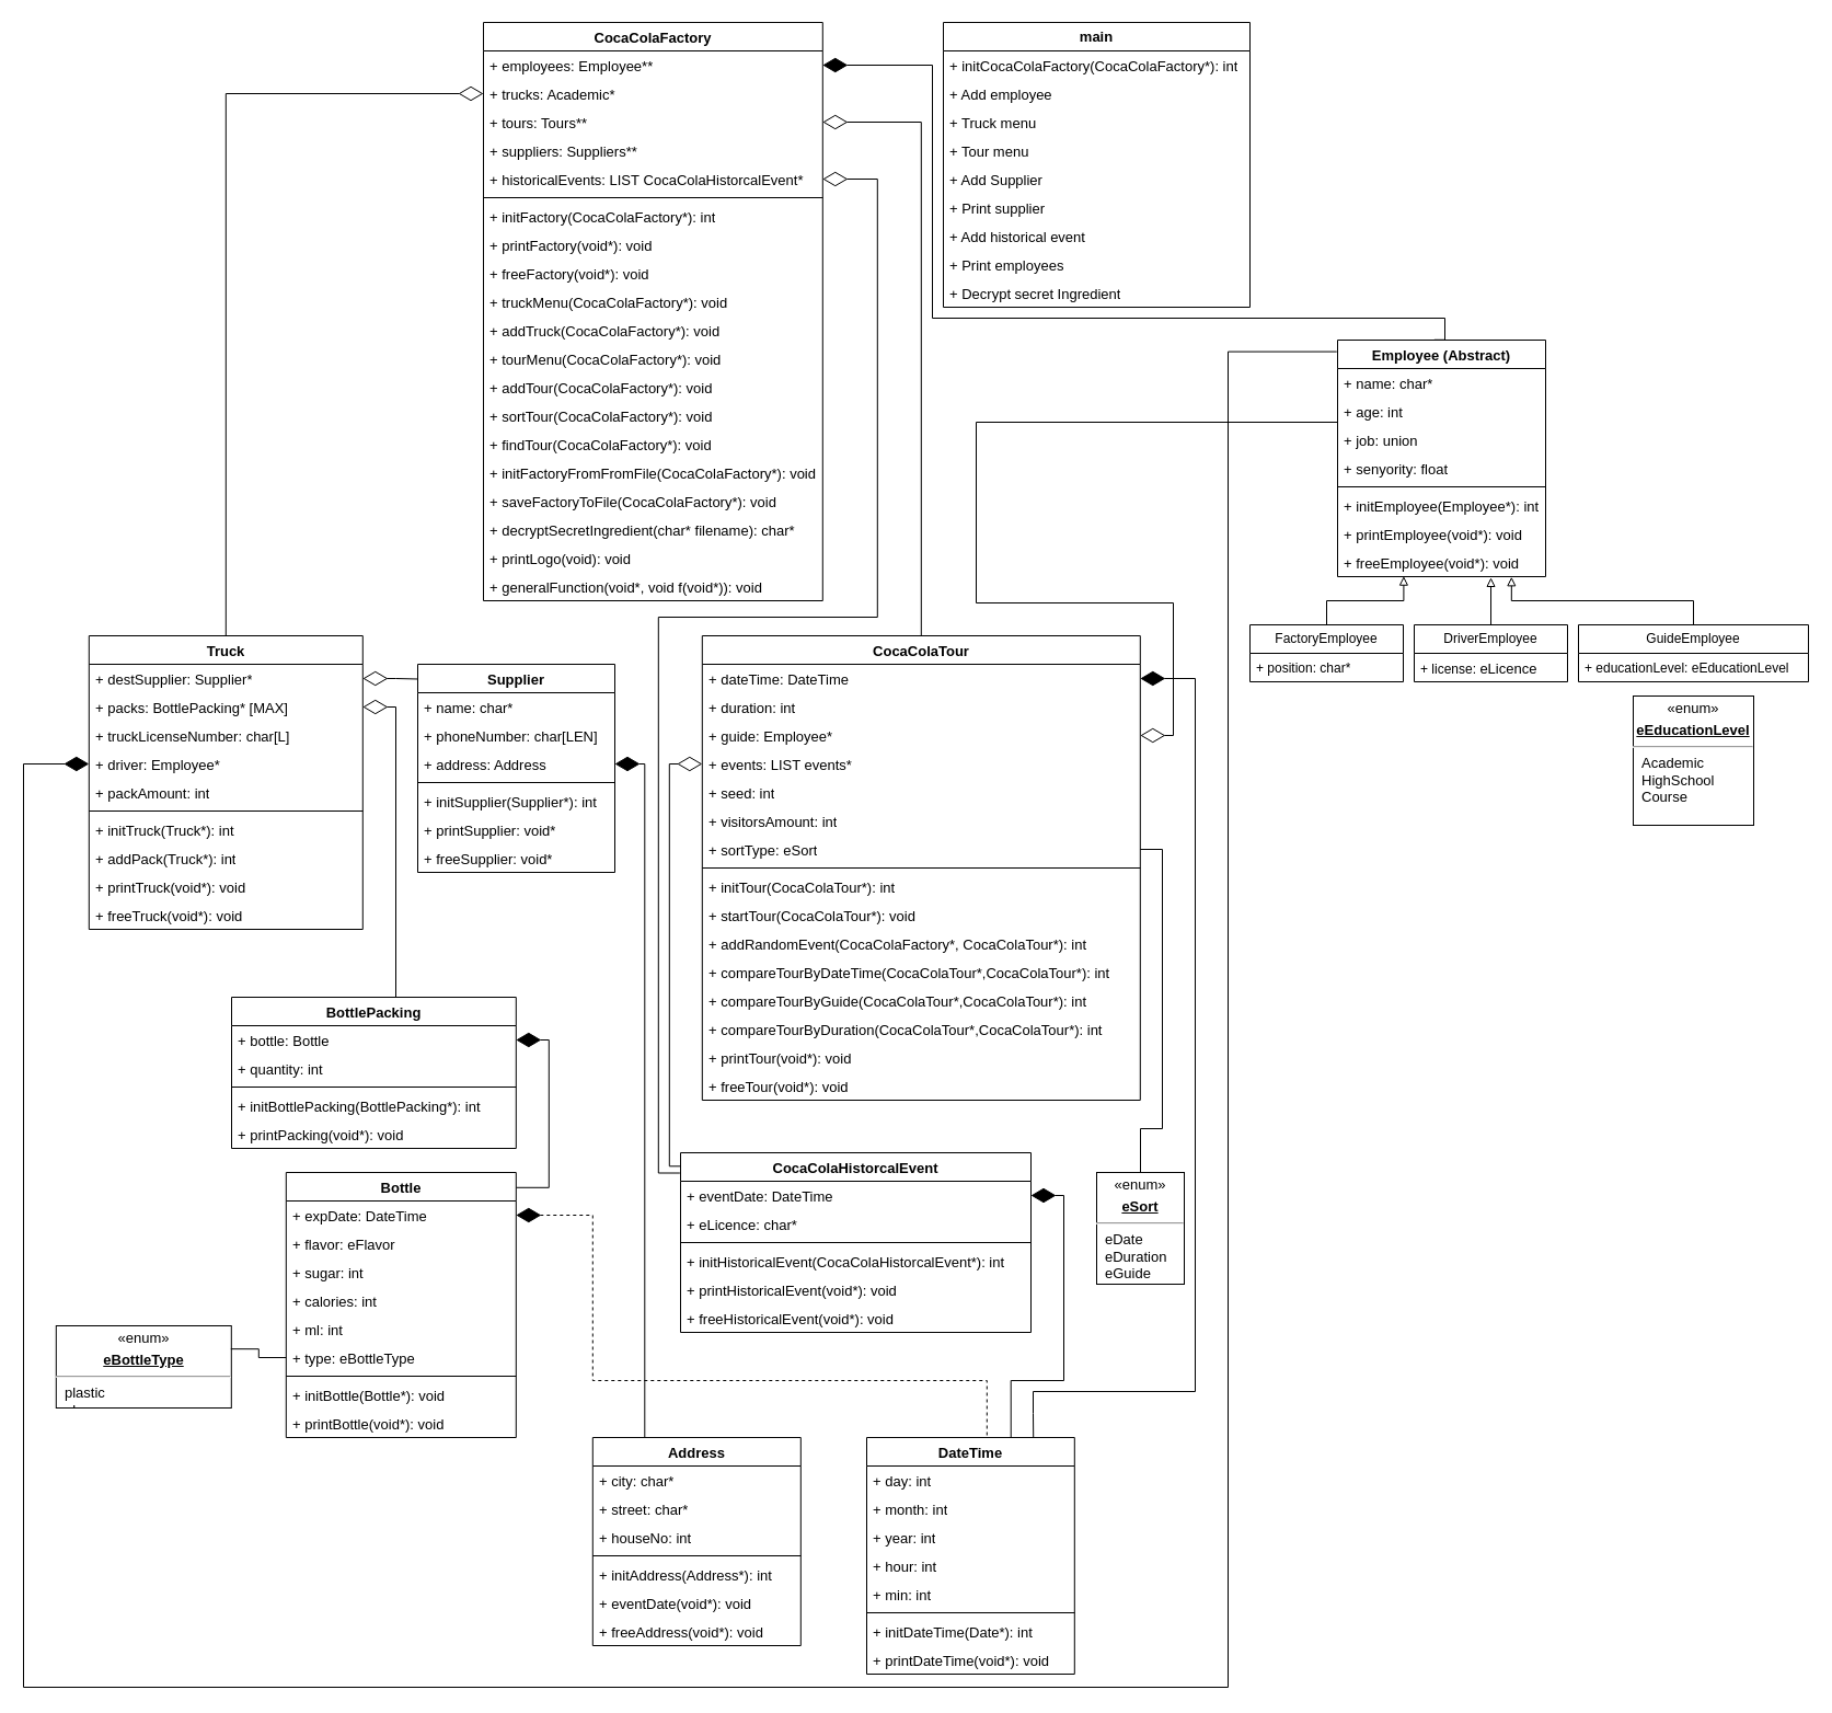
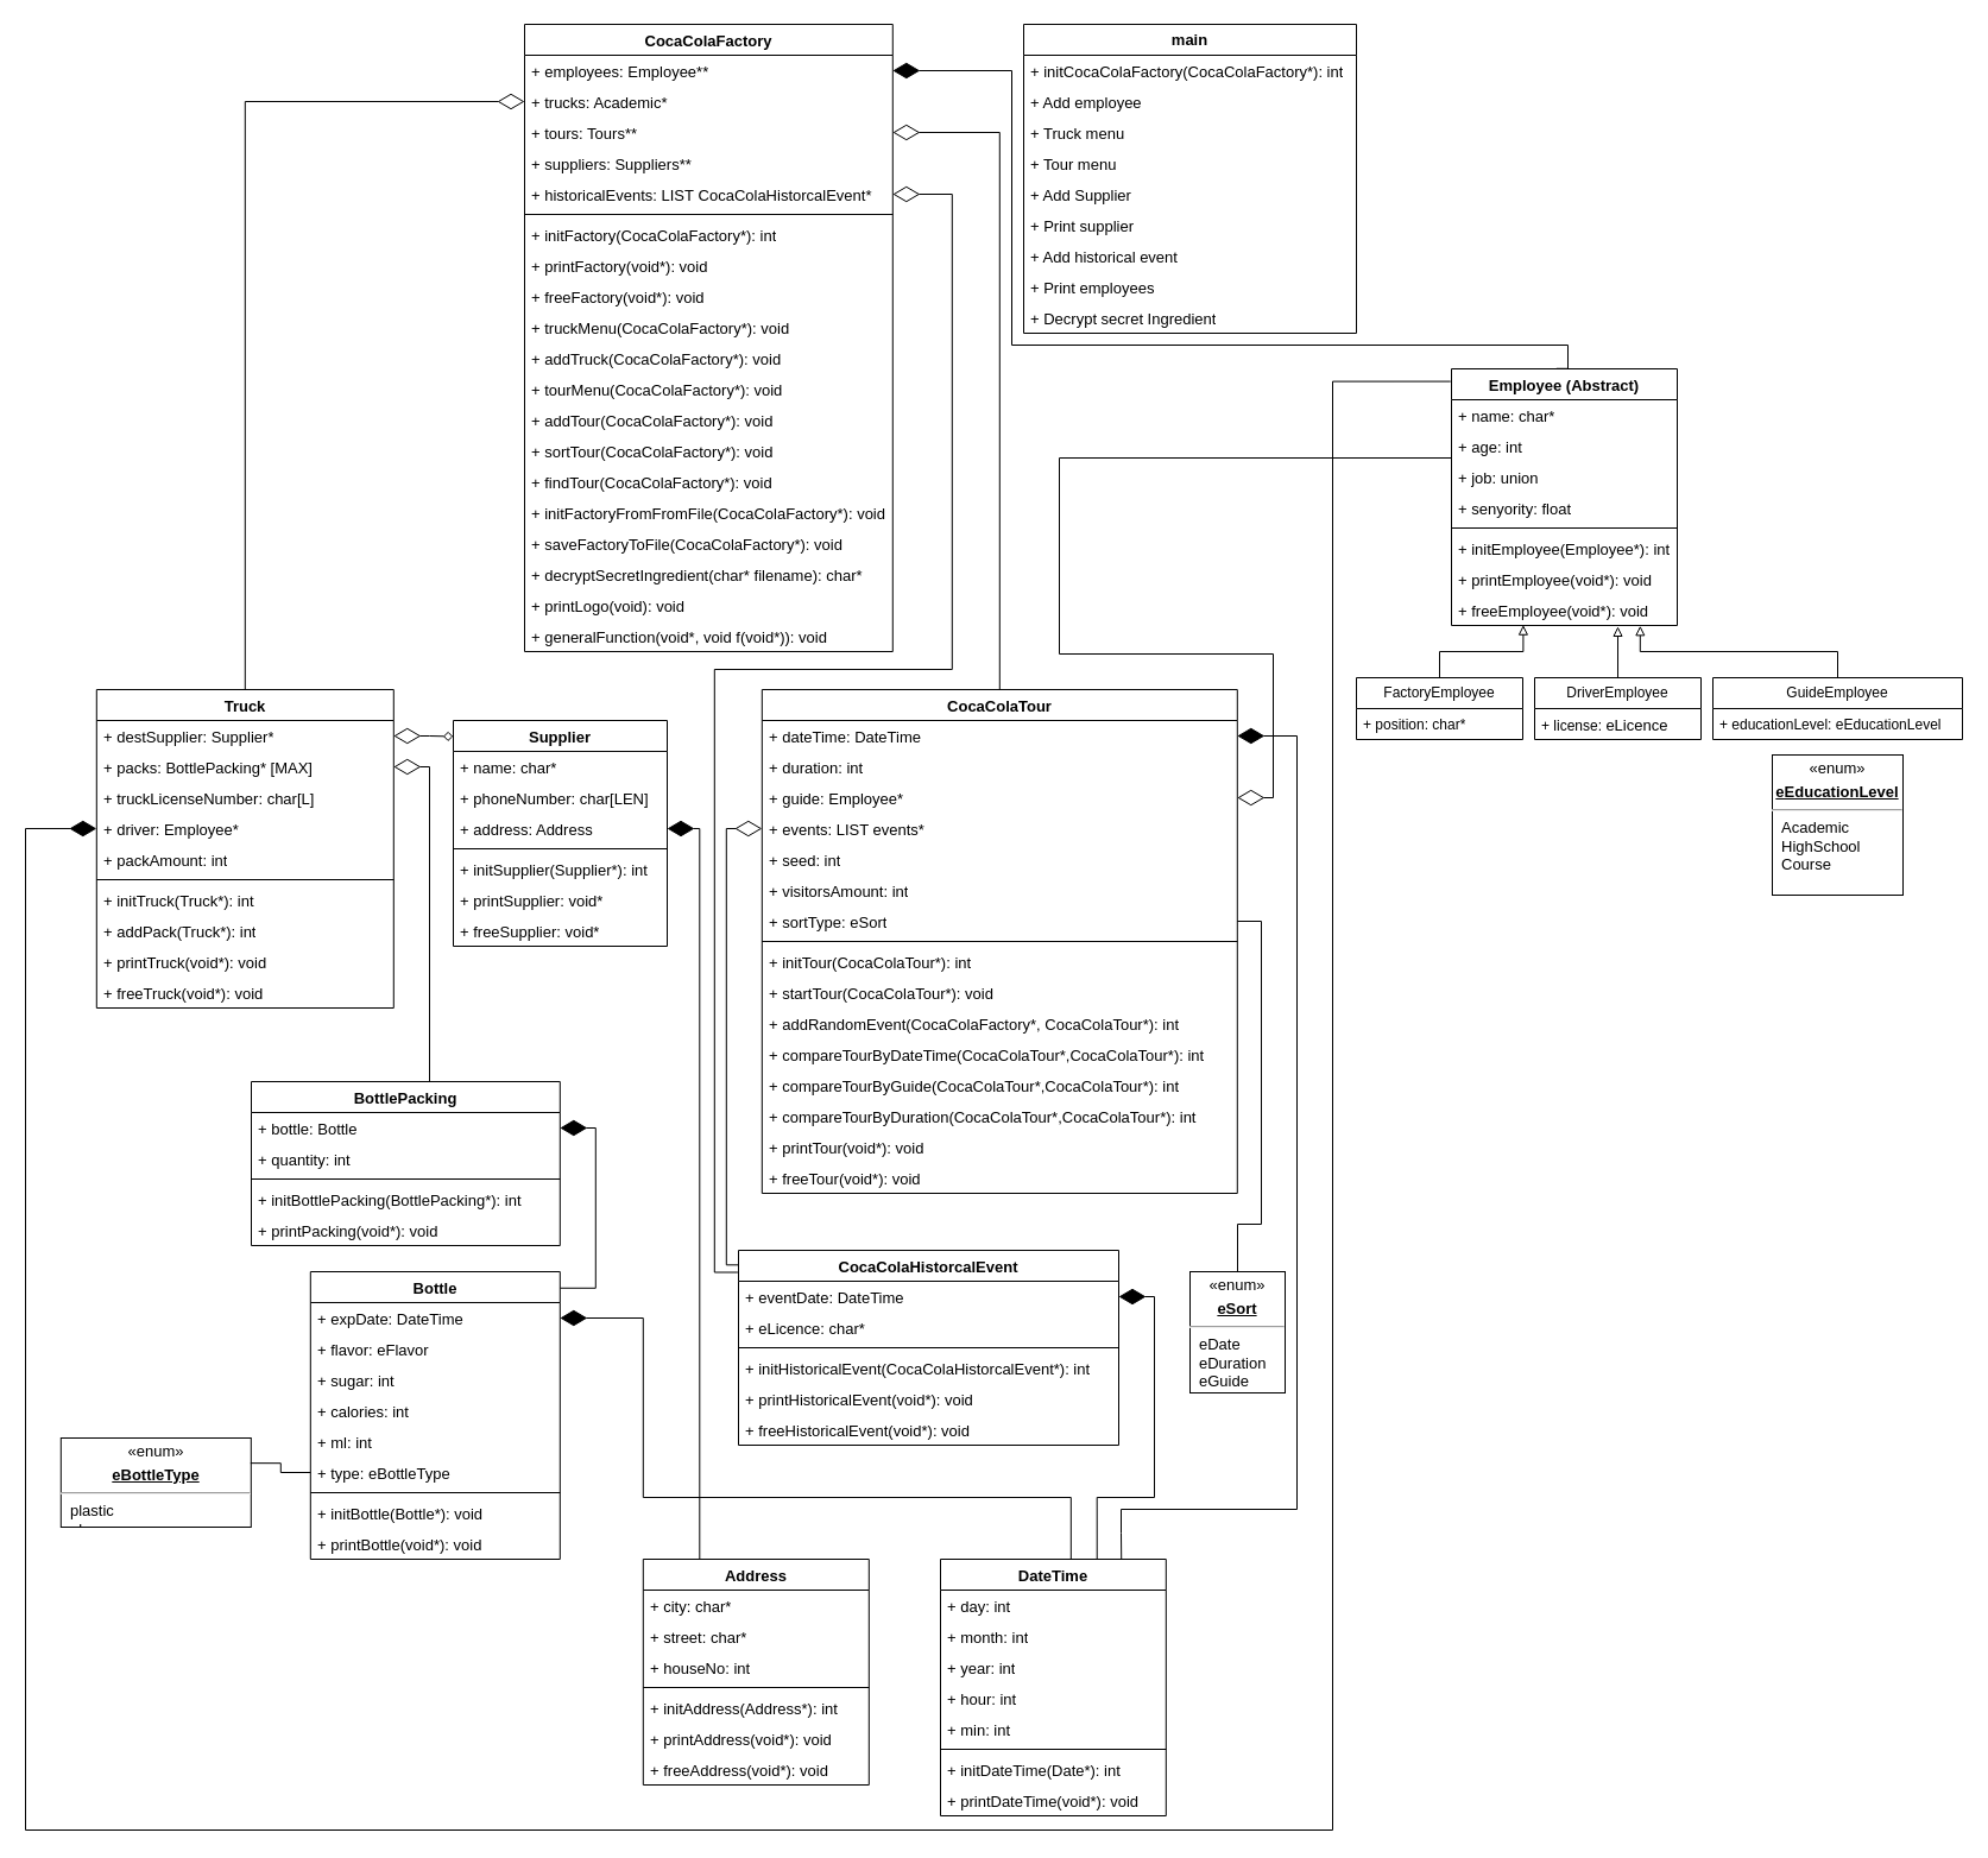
- <mxCell id="123" style="edgeStyle=orthogonalEdgeStyle;rounded=0;orthogonalLoop=1;jettySize=auto;html=1;entryX=-0.001;entryY=0.071;entryDx=0;entryDy=0;entryPerimeter=0;endArrow=none;endFill=0;startArrow=diamondThin;startFill=0;startSize=20;fontSize=13;" parent="1" source="35" target="85" edge="1"><mxGeometry relative="1" as="geometry" /></mxCell>
+ <mxCell id="123" style="edgeStyle=orthogonalEdgeStyle;rounded=0;orthogonalLoop=1;jettySize=auto;html=1;entryX=-0.001;entryY=0.071;entryDx=0;entryDy=0;entryPerimeter=0;endArrow=diamond;endFill=0;startArrow=diamondThin;startFill=0;startSize=20;fontSize=13;" parent="1" source="35" target="85" edge="1"><mxGeometry relative="1" as="geometry" /></mxCell>
- <mxCell id="128" style="edgeStyle=orthogonalEdgeStyle;rounded=0;orthogonalLoop=1;jettySize=auto;html=1;entryX=0.5;entryY=0;entryDx=0;entryDy=0;exitX=1;exitY=0.5;exitDx=0;exitDy=0;endArrow=none;endFill=0;startArrow=diamondThin;startFill=1;startSize=20;fontSize=13;dashed=1;" parent="1" source="52" target="96" edge="1"><mxGeometry relative="1" as="geometry"><Array as="points"><mxPoint x="539.8" y="1109" /><mxPoint x="539.8" y="1260" /><mxPoint x="899.8" y="1260" /></Array></mxGeometry></mxCell>
+ <mxCell id="128" style="edgeStyle=orthogonalEdgeStyle;rounded=0;orthogonalLoop=1;jettySize=auto;html=1;entryX=0.5;entryY=0;entryDx=0;entryDy=0;exitX=1;exitY=0.5;exitDx=0;exitDy=0;endArrow=none;endFill=0;startArrow=diamondThin;startFill=1;startSize=20;fontSize=13;" parent="1" source="52" target="96" edge="1"><mxGeometry relative="1" as="geometry"><Array as="points"><mxPoint x="539.8" y="1109" /><mxPoint x="539.8" y="1260" /><mxPoint x="899.8" y="1260" /></Array></mxGeometry></mxCell>
- <mxCell id="111" value="+ eventDate(void*): void" style="text;strokeColor=none;fillColor=none;align=left;verticalAlign=top;spacingLeft=4;spacingRight=4;overflow=hidden;rotatable=0;points=[[0,0.5],[1,0.5]];portConstraint=eastwest;whiteSpace=wrap;html=1;fontSize=13;" parent="105" vertex="1"><mxGeometry y="138" width="190" height="26" as="geometry" /></mxCell>
+ <mxCell id="111" value="+ printAddress(void*): void" style="text;strokeColor=none;fillColor=none;align=left;verticalAlign=top;spacingLeft=4;spacingRight=4;overflow=hidden;rotatable=0;points=[[0,0.5],[1,0.5]];portConstraint=eastwest;whiteSpace=wrap;html=1;fontSize=13;" parent="105" vertex="1"><mxGeometry y="138" width="190" height="26" as="geometry" /></mxCell>
